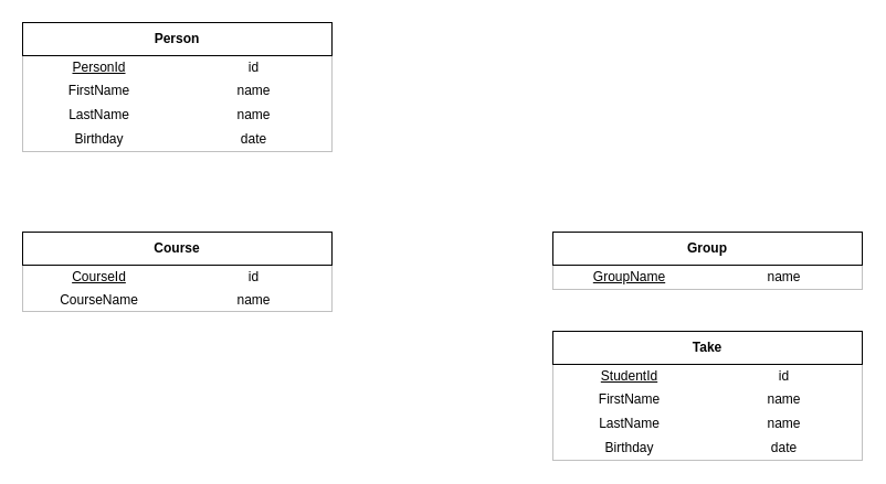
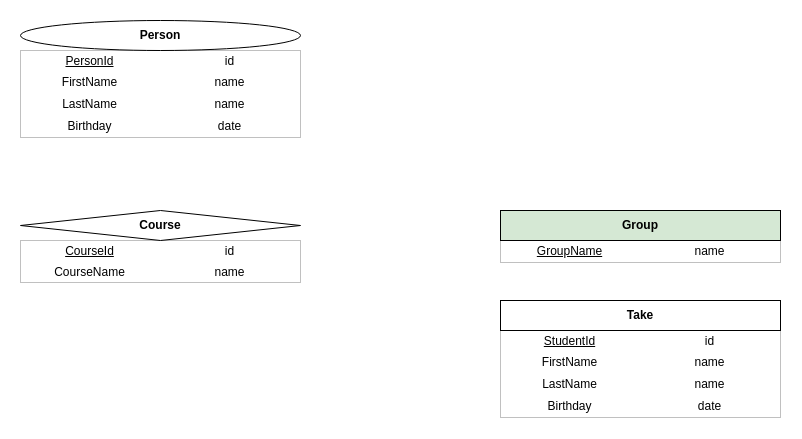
- <mxCell id="16" value="&lt;b&gt;Person&lt;/b&gt;" style="rounded=0;whiteSpace=wrap;html=1;" vertex="1" parent="2"><mxGeometry width="280" height="30" as="geometry" /></mxCell>
+ <mxCell id="16" value="&lt;b&gt;Person&lt;/b&gt;" style="ellipse;whiteSpace=wrap;html=1;" vertex="1" parent="2"><mxGeometry width="280" height="30" as="geometry" /></mxCell>
- <mxCell id="31" value="&lt;b&gt;Course&lt;/b&gt;" style="rounded=0;whiteSpace=wrap;html=1;" vertex="1" parent="23"><mxGeometry width="280" height="30" as="geometry" /></mxCell>
+ <mxCell id="31" value="&lt;b&gt;Course&lt;/b&gt;" style="rhombus;whiteSpace=wrap;html=1;" vertex="1" parent="23"><mxGeometry width="280" height="30" as="geometry" /></mxCell>
- <mxCell id="22" value="&lt;b&gt;Group&lt;/b&gt;" style="rounded=0;whiteSpace=wrap;html=1;autosize=1;" vertex="1" parent="17"><mxGeometry width="280" height="30" as="geometry" /></mxCell>
+ <mxCell id="22" value="&lt;b&gt;Group&lt;/b&gt;" style="rounded=0;whiteSpace=wrap;html=1;autosize=1;fillColor=#d5e8d4;" vertex="1" parent="17"><mxGeometry width="280" height="30" as="geometry" /></mxCell>
